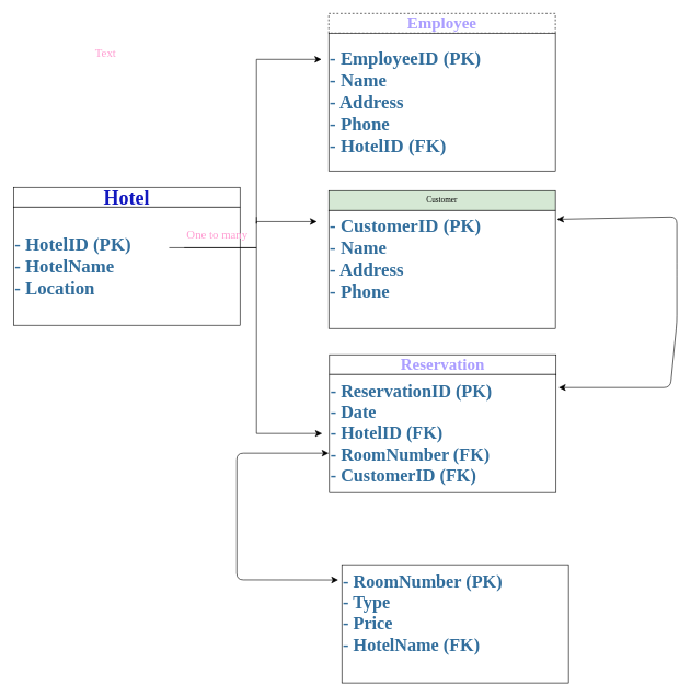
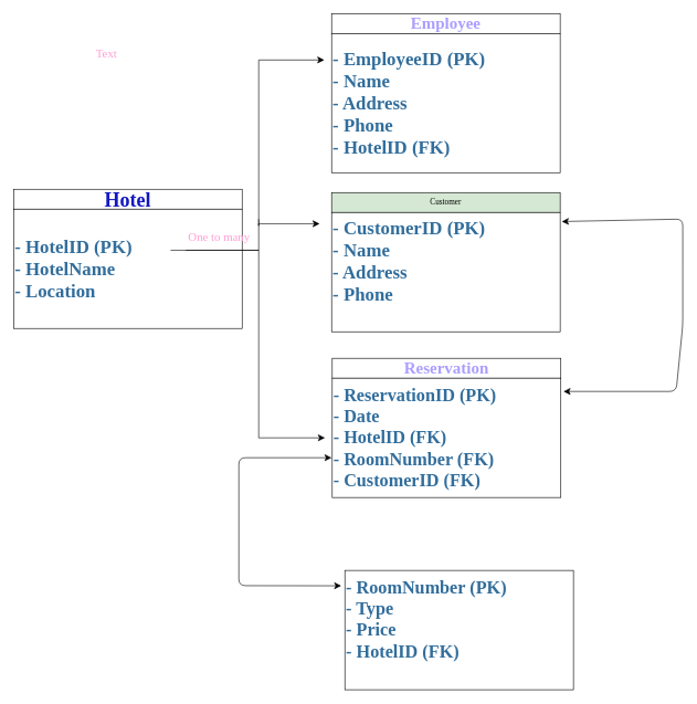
- <mxCell id="6" value="&lt;font color=&quot;#ab9eff&quot; style=&quot;font-size: 25px;&quot;&gt;&lt;b&gt;Employee&lt;/b&gt;&lt;/font&gt;" style="whiteSpace=wrap;html=1;fontFamily=Verdana;dashed=1;" vertex="1" parent="1"><mxGeometry x="500" y="20" width="345" height="30" as="geometry" /></mxCell>
+ <mxCell id="6" value="&lt;font color=&quot;#ab9eff&quot; style=&quot;font-size: 25px;&quot;&gt;&lt;b&gt;Employee&lt;/b&gt;&lt;/font&gt;" style="whiteSpace=wrap;html=1;fontFamily=Verdana;" vertex="1" parent="1"><mxGeometry x="500" y="20" width="345" height="30" as="geometry" /></mxCell>
- <mxCell id="17" value="&lt;div style=&quot;font-size: 27px;&quot;&gt;&lt;div&gt;- RoomNumber (PK)&lt;/div&gt;&lt;div&gt;- Type&lt;/div&gt;&lt;div&gt;- Price&lt;/div&gt;&lt;div&gt;- HotelName (FK)&lt;/div&gt;&lt;div&gt;&lt;br&gt;&lt;/div&gt;&lt;/div&gt;" style="whiteSpace=wrap;html=1;fontFamily=Verdana;align=left;fontStyle=1;fontSize=28;fontColor=#326e9c;" vertex="1" parent="1"><mxGeometry x="520" y="860" width="345" height="180" as="geometry" /></mxCell>
+ <mxCell id="17" value="&lt;div style=&quot;font-size: 27px;&quot;&gt;&lt;div&gt;- RoomNumber (PK)&lt;/div&gt;&lt;div&gt;- Type&lt;/div&gt;&lt;div&gt;- Price&lt;/div&gt;&lt;div&gt;- HotelID (FK)&lt;/div&gt;&lt;div&gt;&lt;br&gt;&lt;/div&gt;&lt;/div&gt;" style="whiteSpace=wrap;html=1;fontFamily=Verdana;align=left;fontStyle=1;fontSize=28;fontColor=#326e9c;" vertex="1" parent="1"><mxGeometry x="520" y="860" width="345" height="180" as="geometry" /></mxCell>
